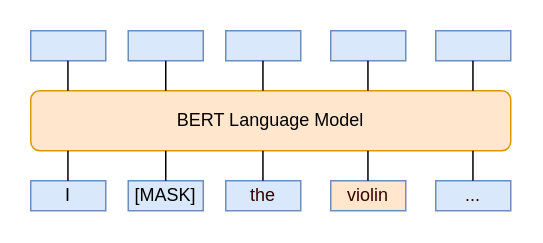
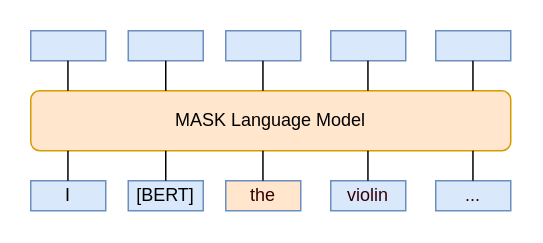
- <mxCell id="2" value="BERT Language Model" style="rounded=1;whiteSpace=wrap;html=1;fillColor=#ffe6cc;strokeColor=#d79b00;" vertex="1" parent="1"><mxGeometry x="20" y="60" width="320" height="40" as="geometry" /></mxCell>
+ <mxCell id="2" value="MASK Language Model" style="rounded=1;whiteSpace=wrap;html=1;fillColor=#ffe6cc;strokeColor=#d79b00;" vertex="1" parent="1"><mxGeometry x="20" y="60" width="320" height="40" as="geometry" /></mxCell>
- <mxCell id="4" value="[MASK]" style="rounded=0;whiteSpace=wrap;html=1;fillColor=#dae8fc;strokeColor=#6c8ebf;" vertex="1" parent="1"><mxGeometry x="85" y="120" width="50" height="20" as="geometry" /></mxCell>
+ <mxCell id="4" value="[BERT]" style="rounded=0;whiteSpace=wrap;html=1;fillColor=#dae8fc;strokeColor=#6c8ebf;" vertex="1" parent="1"><mxGeometry x="85" y="120" width="50" height="20" as="geometry" /></mxCell>
- <mxCell id="5" value="&lt;font color=&quot;#330000&quot;&gt;the&lt;/font&gt;" style="rounded=0;whiteSpace=wrap;html=1;fillColor=#dae8fc;strokeColor=#6c8ebf;" vertex="1" parent="1"><mxGeometry x="150" y="120" width="50" height="20" as="geometry" /></mxCell>
+ <mxCell id="5" value="&lt;font color=&quot;#330000&quot;&gt;the&lt;/font&gt;" style="rounded=0;whiteSpace=wrap;html=1;fillColor=#ffe6cc;strokeColor=#6c8ebf;" vertex="1" parent="1"><mxGeometry x="150" y="120" width="50" height="20" as="geometry" /></mxCell>
- <mxCell id="6" value="&lt;font color=&quot;#330000&quot;&gt;violin&lt;/font&gt;" style="rounded=0;whiteSpace=wrap;html=1;fillColor=#ffe6cc;strokeColor=#6c8ebf;" vertex="1" parent="1"><mxGeometry x="220" y="120" width="50" height="20" as="geometry" /></mxCell>
+ <mxCell id="6" value="&lt;font color=&quot;#330000&quot;&gt;violin&lt;/font&gt;" style="rounded=0;whiteSpace=wrap;html=1;fillColor=#dae8fc;strokeColor=#6c8ebf;" vertex="1" parent="1"><mxGeometry x="220" y="120" width="50" height="20" as="geometry" /></mxCell>
